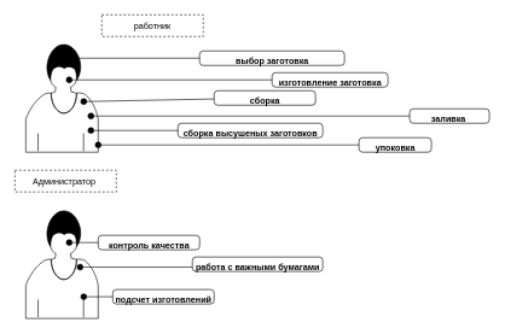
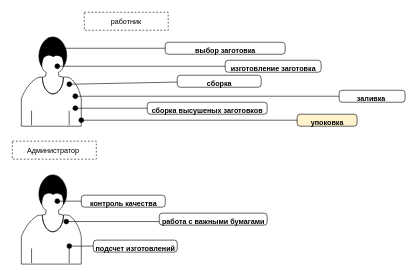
- <mxCell id="25" value="упоковка" style="html=1;align=center;verticalAlign=top;rounded=1;absoluteArcSize=1;arcSize=10;dashed=0;fontStyle=1" parent="1" vertex="1"><mxGeometry x="495" y="190" width="100" height="20" as="geometry" /></mxCell>
+ <mxCell id="25" value="упоковка" style="html=1;align=center;verticalAlign=top;rounded=1;absoluteArcSize=1;arcSize=10;dashed=0;fontStyle=1;fillColor=#fff2cc;" parent="1" vertex="1"><mxGeometry x="495" y="190" width="100" height="20" as="geometry" /></mxCell>
